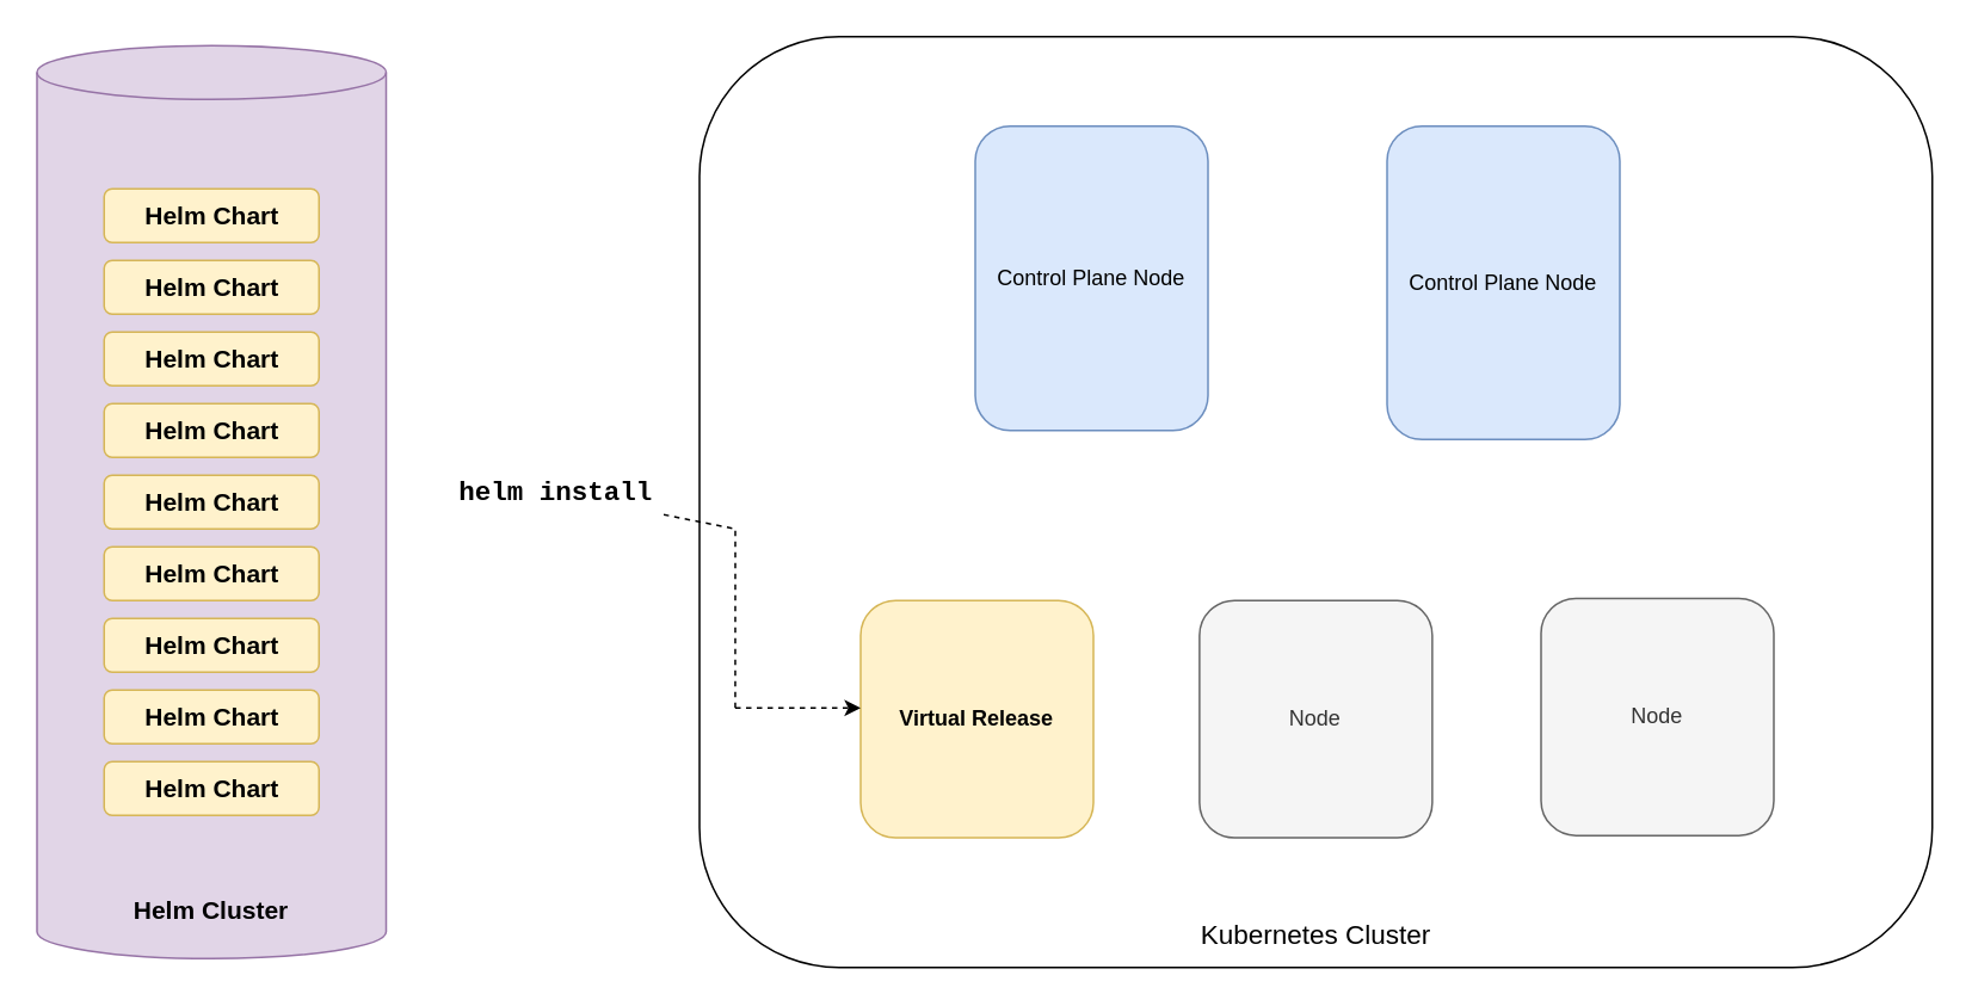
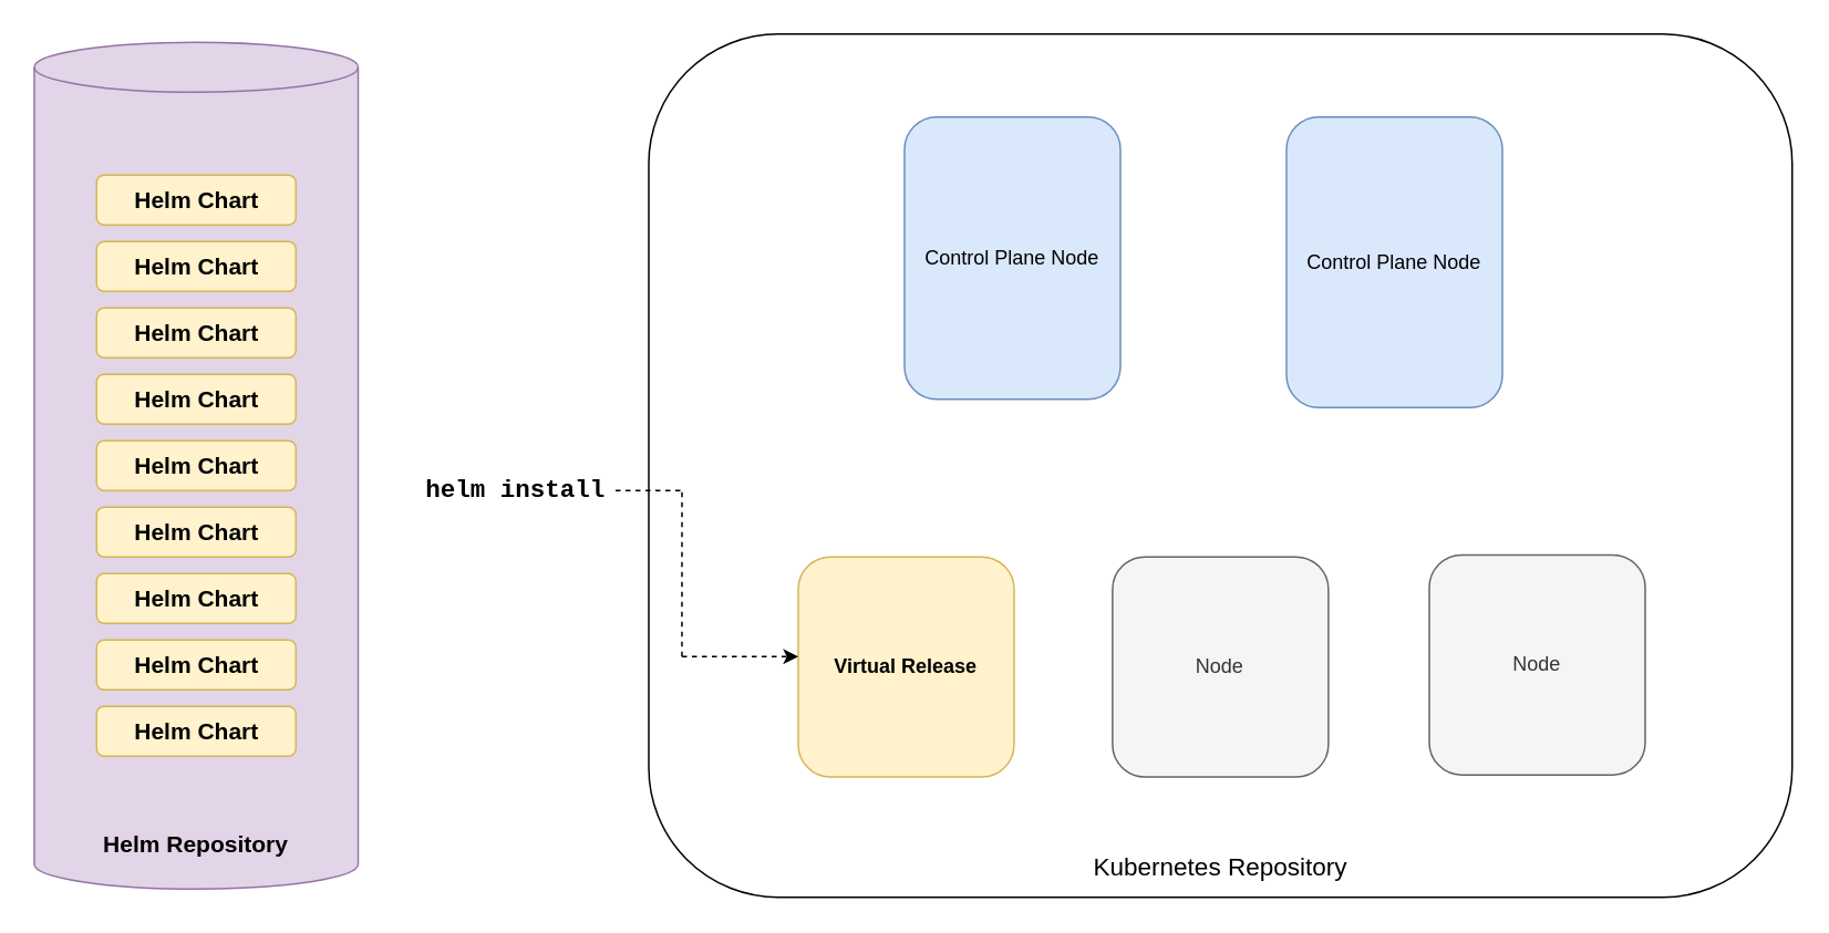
- <mxCell id="21" value="helm install" style="text;html=1;strokeColor=none;fillColor=default;align=center;verticalAlign=middle;whiteSpace=wrap;rounded=0;fontSize=15;fontFamily=Courier New;fontStyle=1" parent="1" vertex="1"><mxGeometry x="250" y="260" width="120" height="30" as="geometry" /></mxCell>
+ <mxCell id="21" value="helm install" style="text;html=1;strokeColor=none;fillColor=default;align=center;verticalAlign=middle;whiteSpace=wrap;rounded=0;fontSize=15;fontFamily=Courier New;fontStyle=1" parent="1" vertex="1"><mxGeometry x="250" y="280" width="120" height="30" as="geometry" /></mxCell>
- <mxCell id="2" value="Helm Cluster" style="shape=cylinder3;whiteSpace=wrap;html=1;boundedLbl=1;backgroundOutline=1;size=15;fillColor=#e1d5e7;strokeColor=#9673a6;verticalAlign=bottom;fontSize=14;spacingBottom=11;fontStyle=1" parent="1" vertex="1"><mxGeometry x="20" y="25" width="195" height="510" as="geometry" /></mxCell>
+ <mxCell id="2" value="Helm Repository" style="shape=cylinder3;whiteSpace=wrap;html=1;boundedLbl=1;backgroundOutline=1;size=15;fillColor=#e1d5e7;strokeColor=#9673a6;verticalAlign=bottom;fontSize=14;spacingBottom=11;fontStyle=1" parent="1" vertex="1"><mxGeometry x="20" y="25" width="195" height="510" as="geometry" /></mxCell>
- <mxCell id="12" value="Kubernetes Cluster" style="rounded=1;whiteSpace=wrap;html=1;fillColor=none;verticalAlign=bottom;fontSize=15;spacingBottom=7;" parent="1" vertex="1"><mxGeometry x="390" y="20" width="688.5" height="520" as="geometry" /></mxCell>
+ <mxCell id="12" value="Kubernetes Repository" style="rounded=1;whiteSpace=wrap;html=1;fillColor=none;verticalAlign=bottom;fontSize=15;spacingBottom=7;" parent="1" vertex="1"><mxGeometry x="390" y="20" width="688.5" height="520" as="geometry" /></mxCell>
